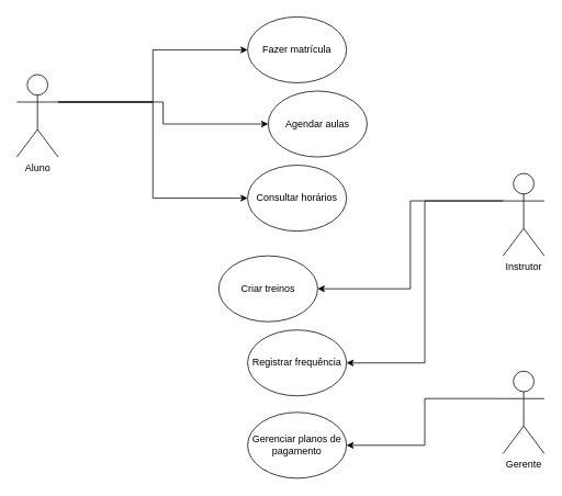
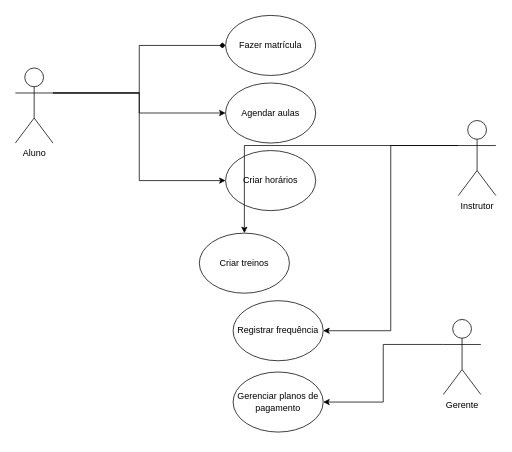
- <mxCell id="2" style="edgeStyle=orthogonalEdgeStyle;rounded=0;orthogonalLoop=1;jettySize=auto;html=1;exitX=1;exitY=0.333;exitDx=0;exitDy=0;exitPerimeter=0;" edge="1" parent="1" source="5" target="6"><mxGeometry relative="1" as="geometry" /></mxCell>
+ <mxCell id="2" style="edgeStyle=orthogonalEdgeStyle;rounded=0;orthogonalLoop=1;jettySize=auto;html=1;exitX=1;exitY=0.333;exitDx=0;exitDy=0;exitPerimeter=0;endArrow=diamond;" edge="1" parent="1" source="5" target="6"><mxGeometry relative="1" as="geometry" /></mxCell>
- <mxCell id="7" value="Agendar aulas" style="ellipse;whiteSpace=wrap;html=1;" vertex="1" parent="1"><mxGeometry x="325" y="110" width="120" height="80" as="geometry" /></mxCell>
+ <mxCell id="7" value="Agendar aulas" style="ellipse;whiteSpace=wrap;html=1;" vertex="1" parent="1"><mxGeometry x="300" y="110" width="120" height="80" as="geometry" /></mxCell>
- <mxCell id="8" value="Consultar horários" style="ellipse;whiteSpace=wrap;html=1;" vertex="1" parent="1"><mxGeometry x="300" y="200" width="120" height="80" as="geometry" /></mxCell>
+ <mxCell id="8" value="Criar horários" style="ellipse;whiteSpace=wrap;html=1;" vertex="1" parent="1"><mxGeometry x="300" y="200" width="120" height="80" as="geometry" /></mxCell>
- <mxCell id="12" value="Instrutor" style="shape=umlActor;verticalLabelPosition=bottom;verticalAlign=top;html=1;outlineConnect=0;" vertex="1" parent="1"><mxGeometry x="610" y="210" width="50" height="100" as="geometry" /></mxCell>
+ <mxCell id="12" value="Instrutor" style="shape=umlActor;verticalLabelPosition=bottom;verticalAlign=top;html=1;outlineConnect=0;" vertex="1" parent="1"><mxGeometry x="610" y="160" width="50" height="100" as="geometry" /></mxCell>
- <mxCell id="14" value="Registrar frequência" style="ellipse;whiteSpace=wrap;html=1;" vertex="1" parent="1"><mxGeometry x="300" y="400" width="120" height="80" as="geometry" /></mxCell>
+ <mxCell id="14" value="Registrar frequência" style="ellipse;whiteSpace=wrap;html=1;" vertex="1" parent="1"><mxGeometry x="310" y="400" width="120" height="80" as="geometry" /></mxCell>
- <mxCell id="9" value="Gerente" style="shape=umlActor;verticalLabelPosition=bottom;verticalAlign=top;html=1;outlineConnect=0;" vertex="1" parent="1"><mxGeometry x="610" y="450" width="50" height="100" as="geometry" /></mxCell>
+ <mxCell id="9" value="Gerente" style="shape=umlActor;verticalLabelPosition=bottom;verticalAlign=top;html=1;outlineConnect=0;" vertex="1" parent="1"><mxGeometry x="590" y="425" width="50" height="100" as="geometry" /></mxCell>
- <mxCell id="15" value="Gerenciar planos de pagamento" style="ellipse;whiteSpace=wrap;html=1;" vertex="1" parent="1"><mxGeometry x="300" y="500" width="120" height="80" as="geometry" /></mxCell>
+ <mxCell id="15" value="Gerenciar planos de pagamento" style="ellipse;whiteSpace=wrap;html=1;" vertex="1" parent="1"><mxGeometry x="310" y="495" width="120" height="80" as="geometry" /></mxCell>
